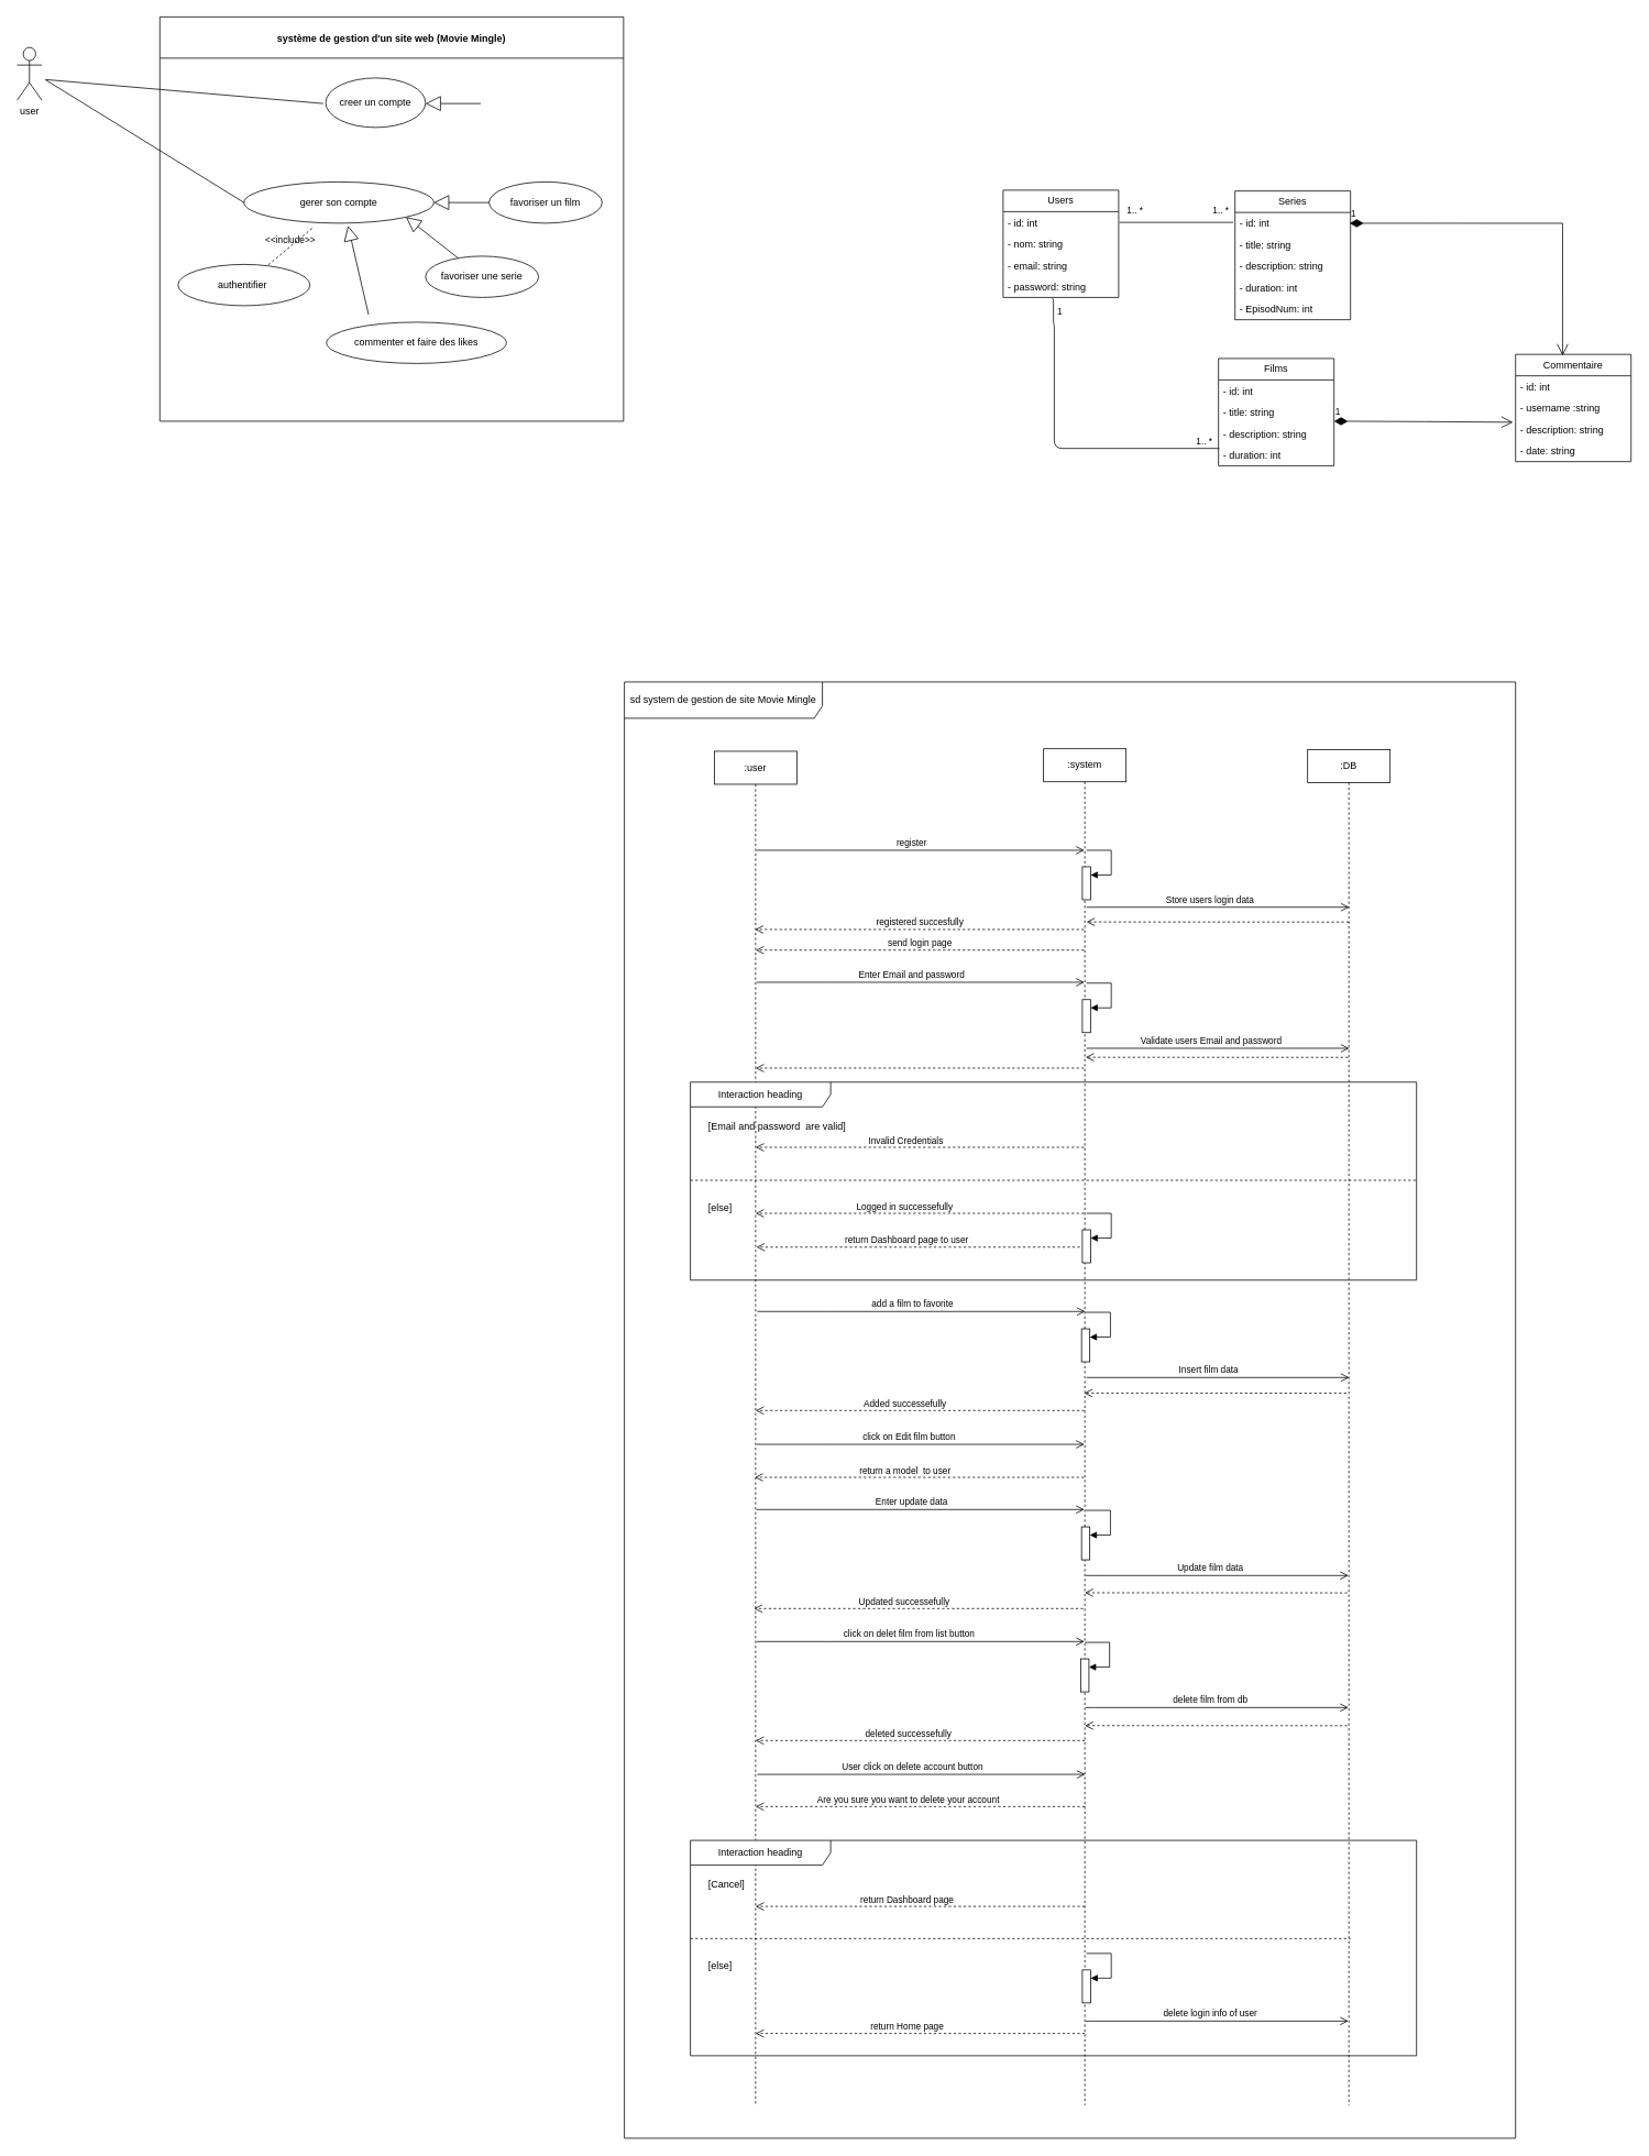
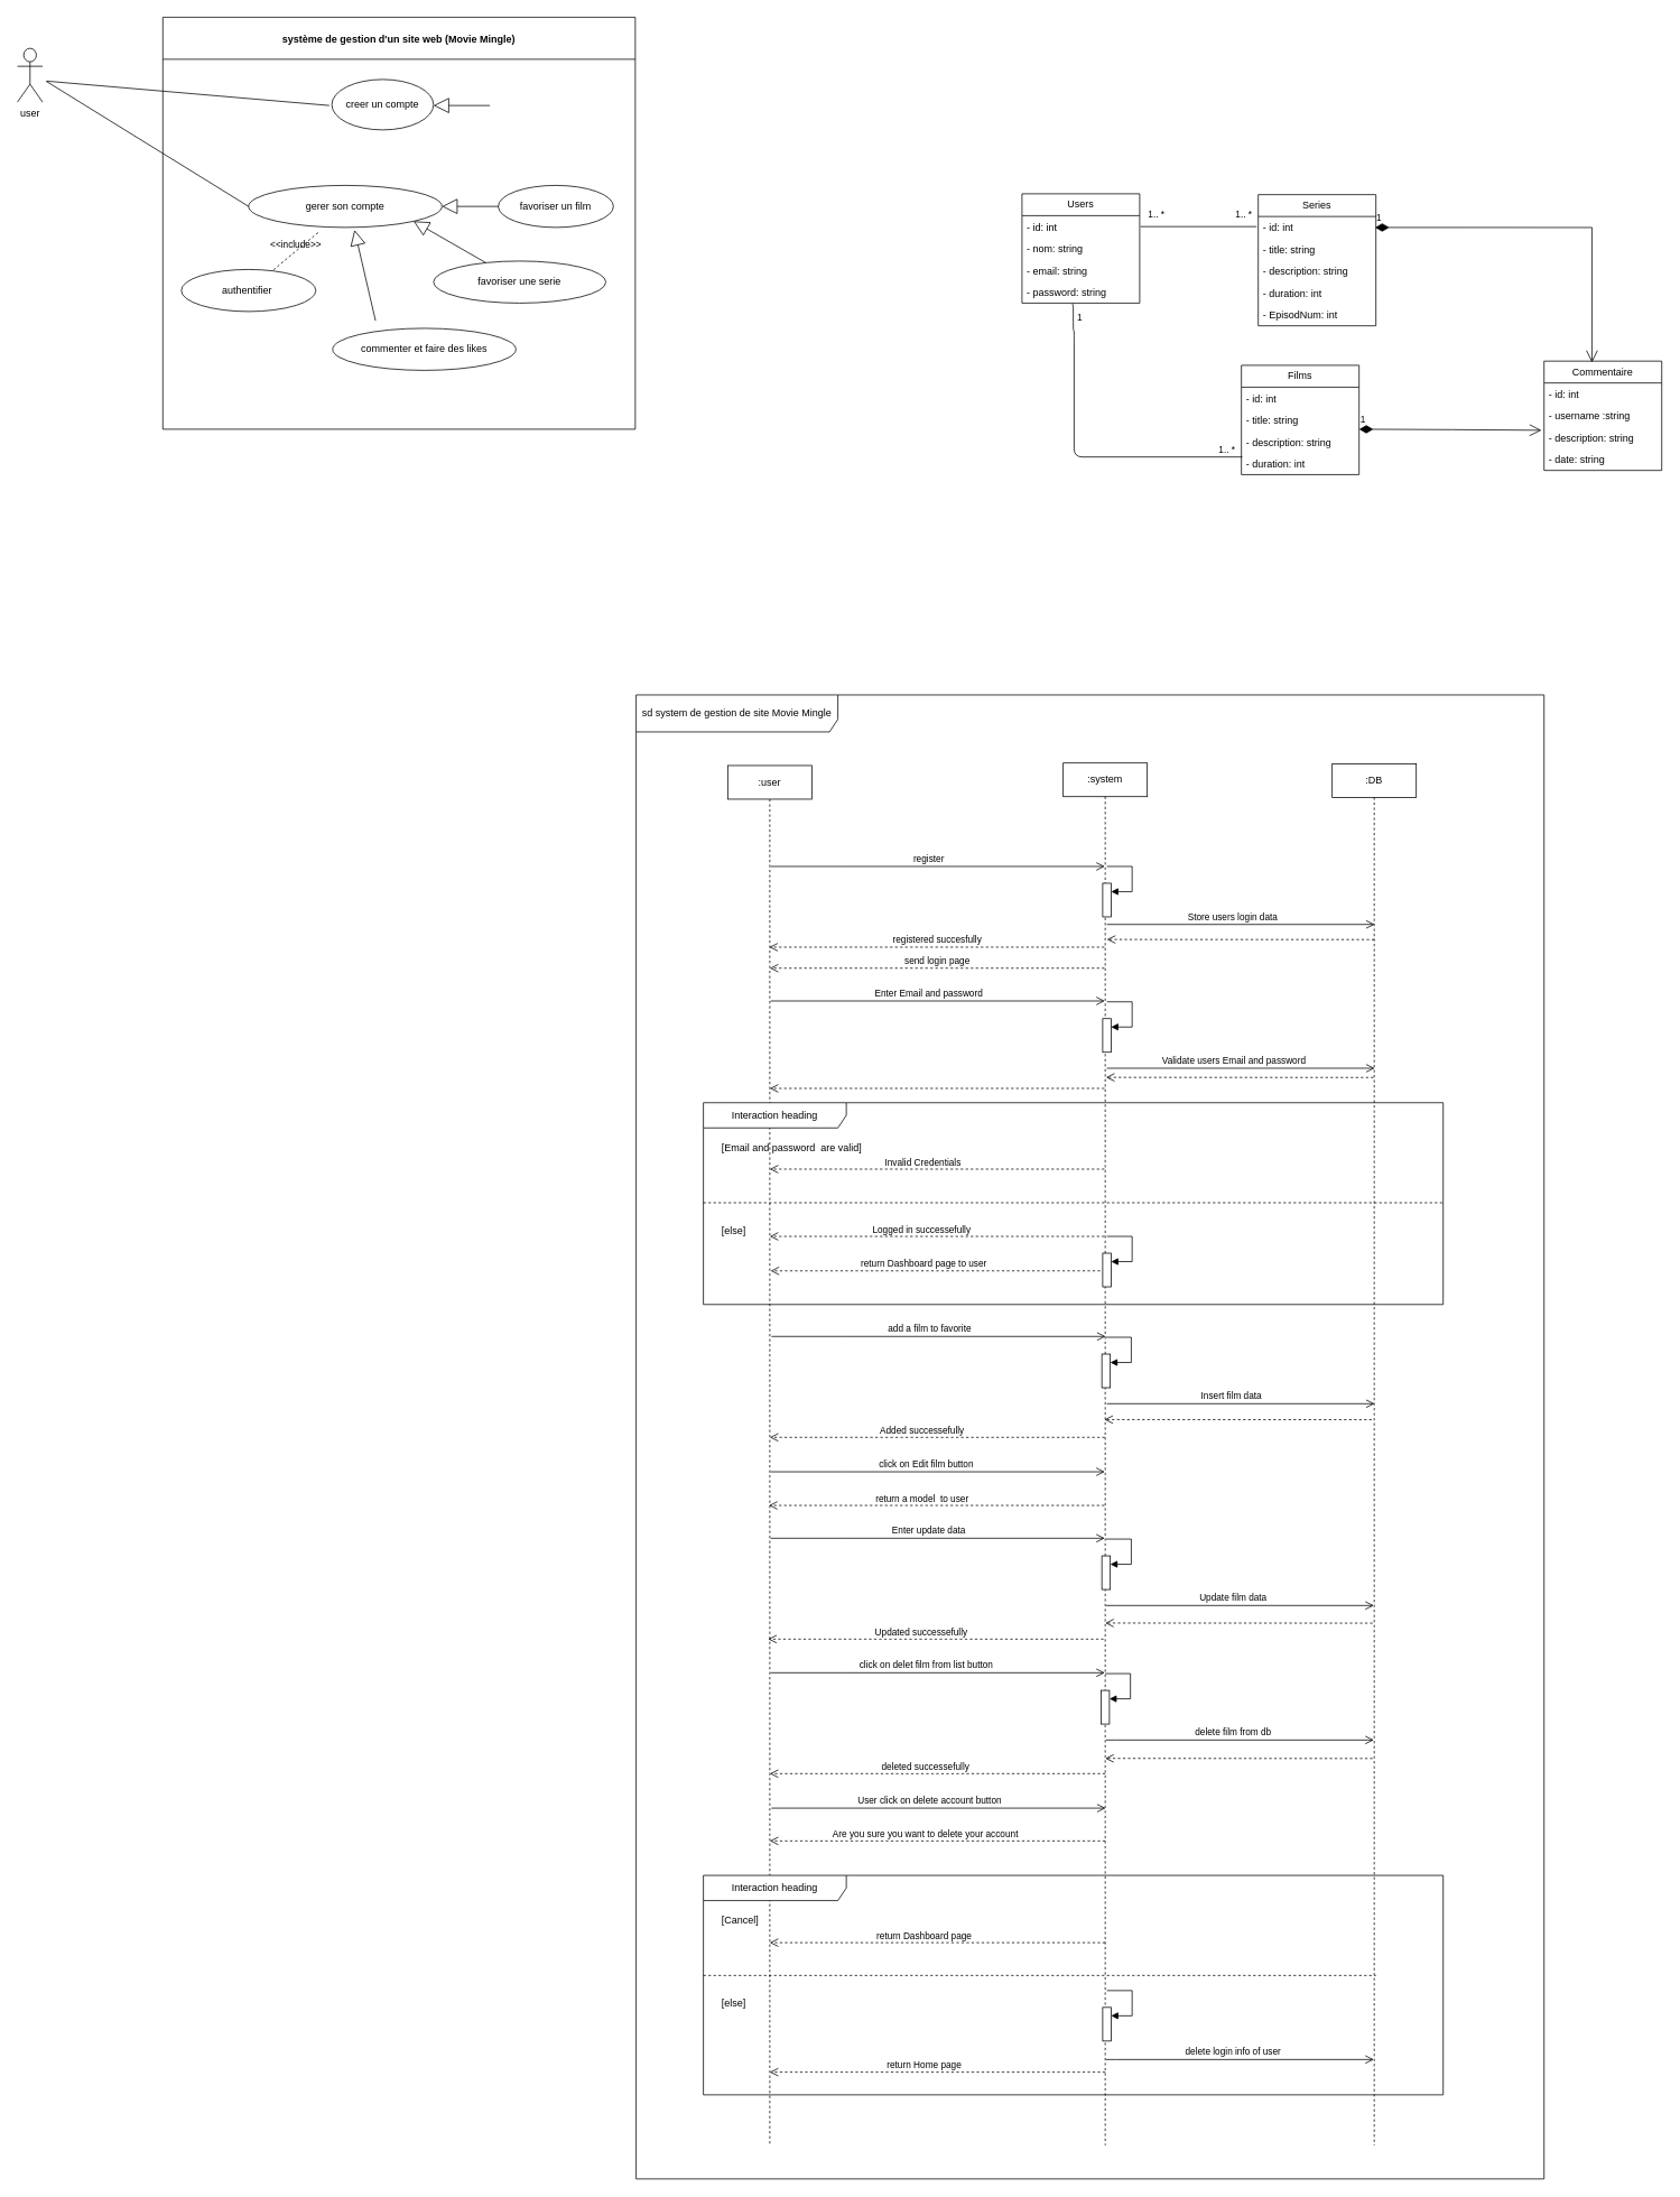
- <mxCell id="28" value="favoriser une serie" style="ellipse;whiteSpace=wrap;html=1;align=center;newEdgeStyle={&quot;edgeStyle&quot;:&quot;entityRelationEdgeStyle&quot;,&quot;startArrow&quot;:&quot;none&quot;,&quot;endArrow&quot;:&quot;none&quot;,&quot;segment&quot;:10,&quot;curved&quot;:1,&quot;sourcePerimeterSpacing&quot;:0,&quot;targetPerimeterSpacing&quot;:0};treeFolding=1;treeMoving=1;rounded=0;labelBackgroundColor=none;" vertex="1" parent="24"><mxGeometry x="322" y="290" width="137" height="50" as="geometry" /></mxCell>
+ <mxCell id="28" value="favoriser une serie" style="ellipse;whiteSpace=wrap;html=1;align=center;newEdgeStyle={&quot;edgeStyle&quot;:&quot;entityRelationEdgeStyle&quot;,&quot;startArrow&quot;:&quot;none&quot;,&quot;endArrow&quot;:&quot;none&quot;,&quot;segment&quot;:10,&quot;curved&quot;:1,&quot;sourcePerimeterSpacing&quot;:0,&quot;targetPerimeterSpacing&quot;:0};treeFolding=1;treeMoving=1;rounded=0;labelBackgroundColor=none;" vertex="1" parent="24"><mxGeometry x="322" y="290" width="205" height="50" as="geometry" /></mxCell>
